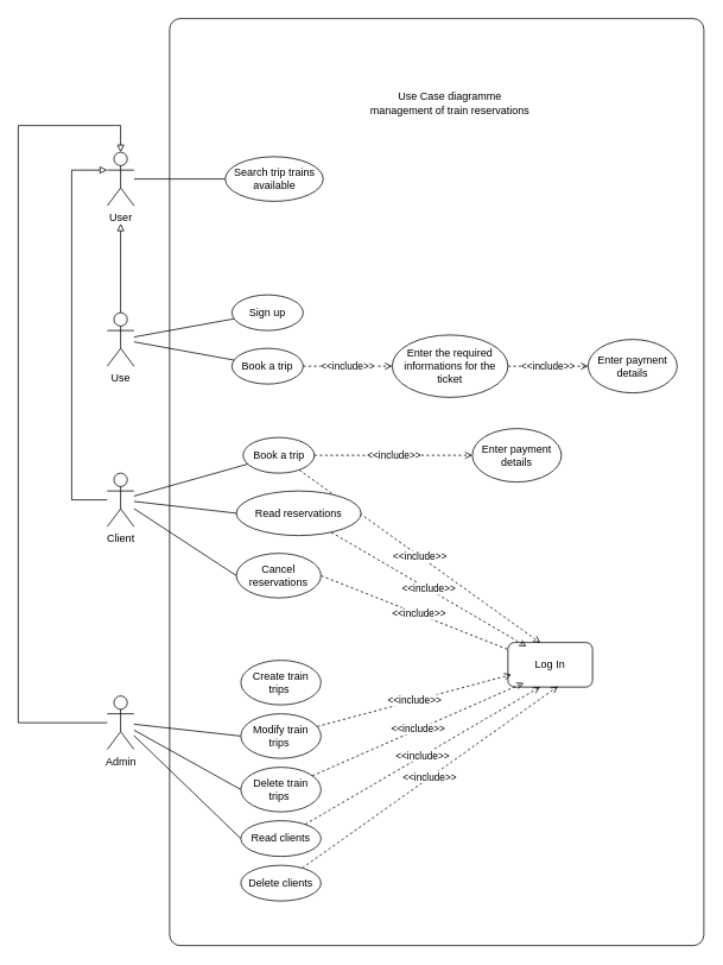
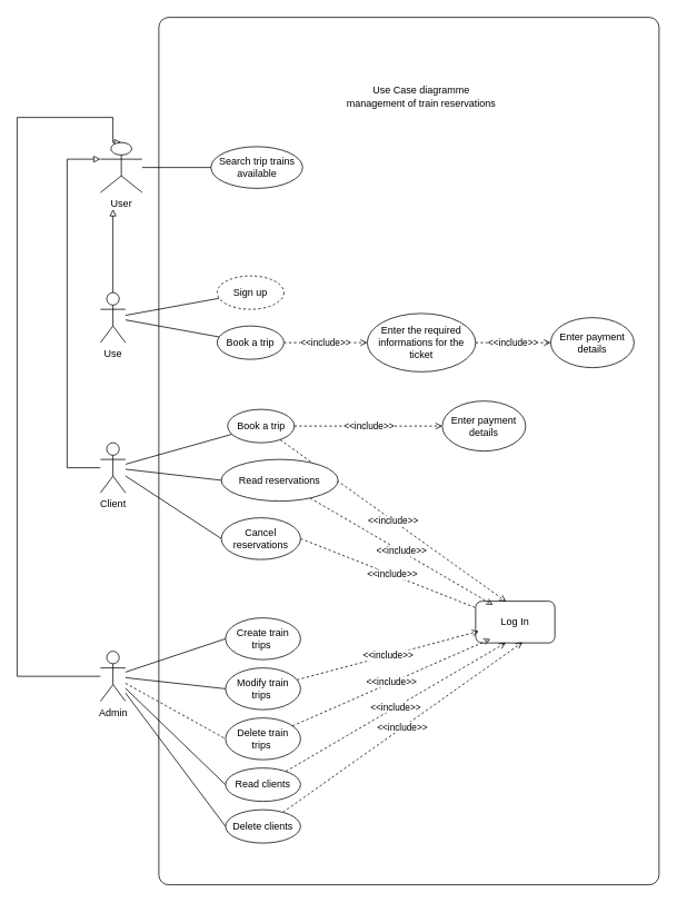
- <mxCell id="31" value="User" style="shape=umlActor;verticalLabelPosition=bottom;verticalAlign=top;html=1;outlineConnect=0;" parent="1" vertex="1"><mxGeometry x="120" y="170" width="30" height="60" as="geometry" /></mxCell>
+ <mxCell id="31" value="User" style="shape=umlActor;verticalLabelPosition=bottom;verticalAlign=top;html=1;outlineConnect=0;" parent="1" vertex="1"><mxGeometry x="120" y="170" width="50" height="60" as="geometry" /></mxCell>
- <mxCell id="47" value="Sign up" style="ellipse;whiteSpace=wrap;html=1;" vertex="1" parent="1"><mxGeometry x="260" y="330" width="80" height="40" as="geometry" /></mxCell>
+ <mxCell id="47" value="Sign up" style="ellipse;whiteSpace=wrap;html=1;dashed=1;" vertex="1" parent="1"><mxGeometry x="260" y="330" width="80" height="40" as="geometry" /></mxCell>
+ <mxCell id="12" style="edgeStyle=none;rounded=0;orthogonalLoop=1;jettySize=auto;html=1;entryX=0;entryY=0.5;entryDx=0;entryDy=0;endArrow=none;endFill=0;" parent="1" source="17" target="37" edge="1"><mxGeometry relative="1" as="geometry" /></mxCell>
- <mxCell id="14" style="edgeStyle=none;rounded=0;orthogonalLoop=1;jettySize=auto;html=1;entryX=0;entryY=0.5;entryDx=0;entryDy=0;endArrow=none;endFill=0;" parent="1" source="17" target="41" edge="1"><mxGeometry relative="1" as="geometry" /></mxCell>
+ <mxCell id="14" style="edgeStyle=none;rounded=0;orthogonalLoop=1;jettySize=auto;html=1;entryX=0;entryY=0.5;entryDx=0;entryDy=0;endArrow=none;endFill=0;dashed=1;" parent="1" source="17" target="41" edge="1"><mxGeometry relative="1" as="geometry" /></mxCell>
+ <mxCell id="16" style="edgeStyle=none;rounded=0;orthogonalLoop=1;jettySize=auto;html=1;entryX=0;entryY=0.5;entryDx=0;entryDy=0;endArrow=none;endFill=0;" parent="1" source="17" target="45" edge="1"><mxGeometry relative="1" as="geometry" /></mxCell>
